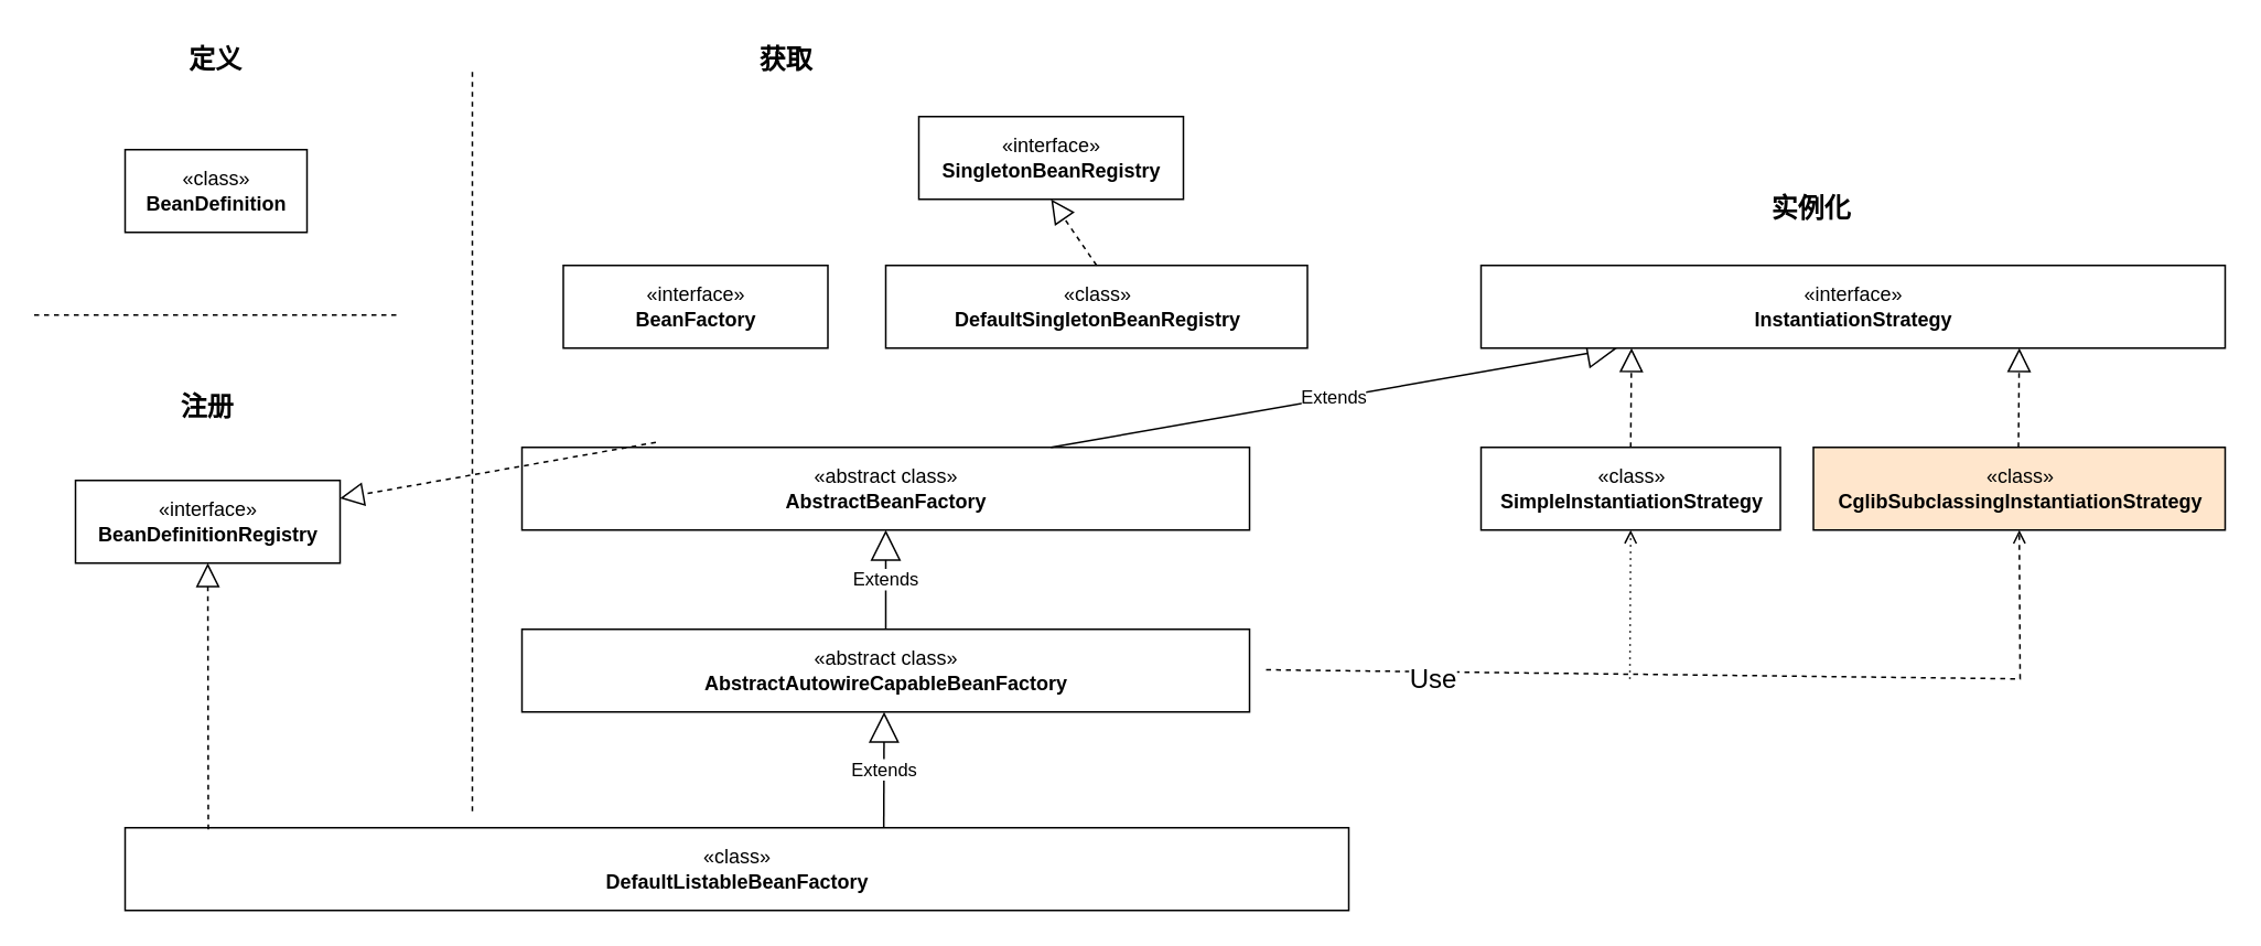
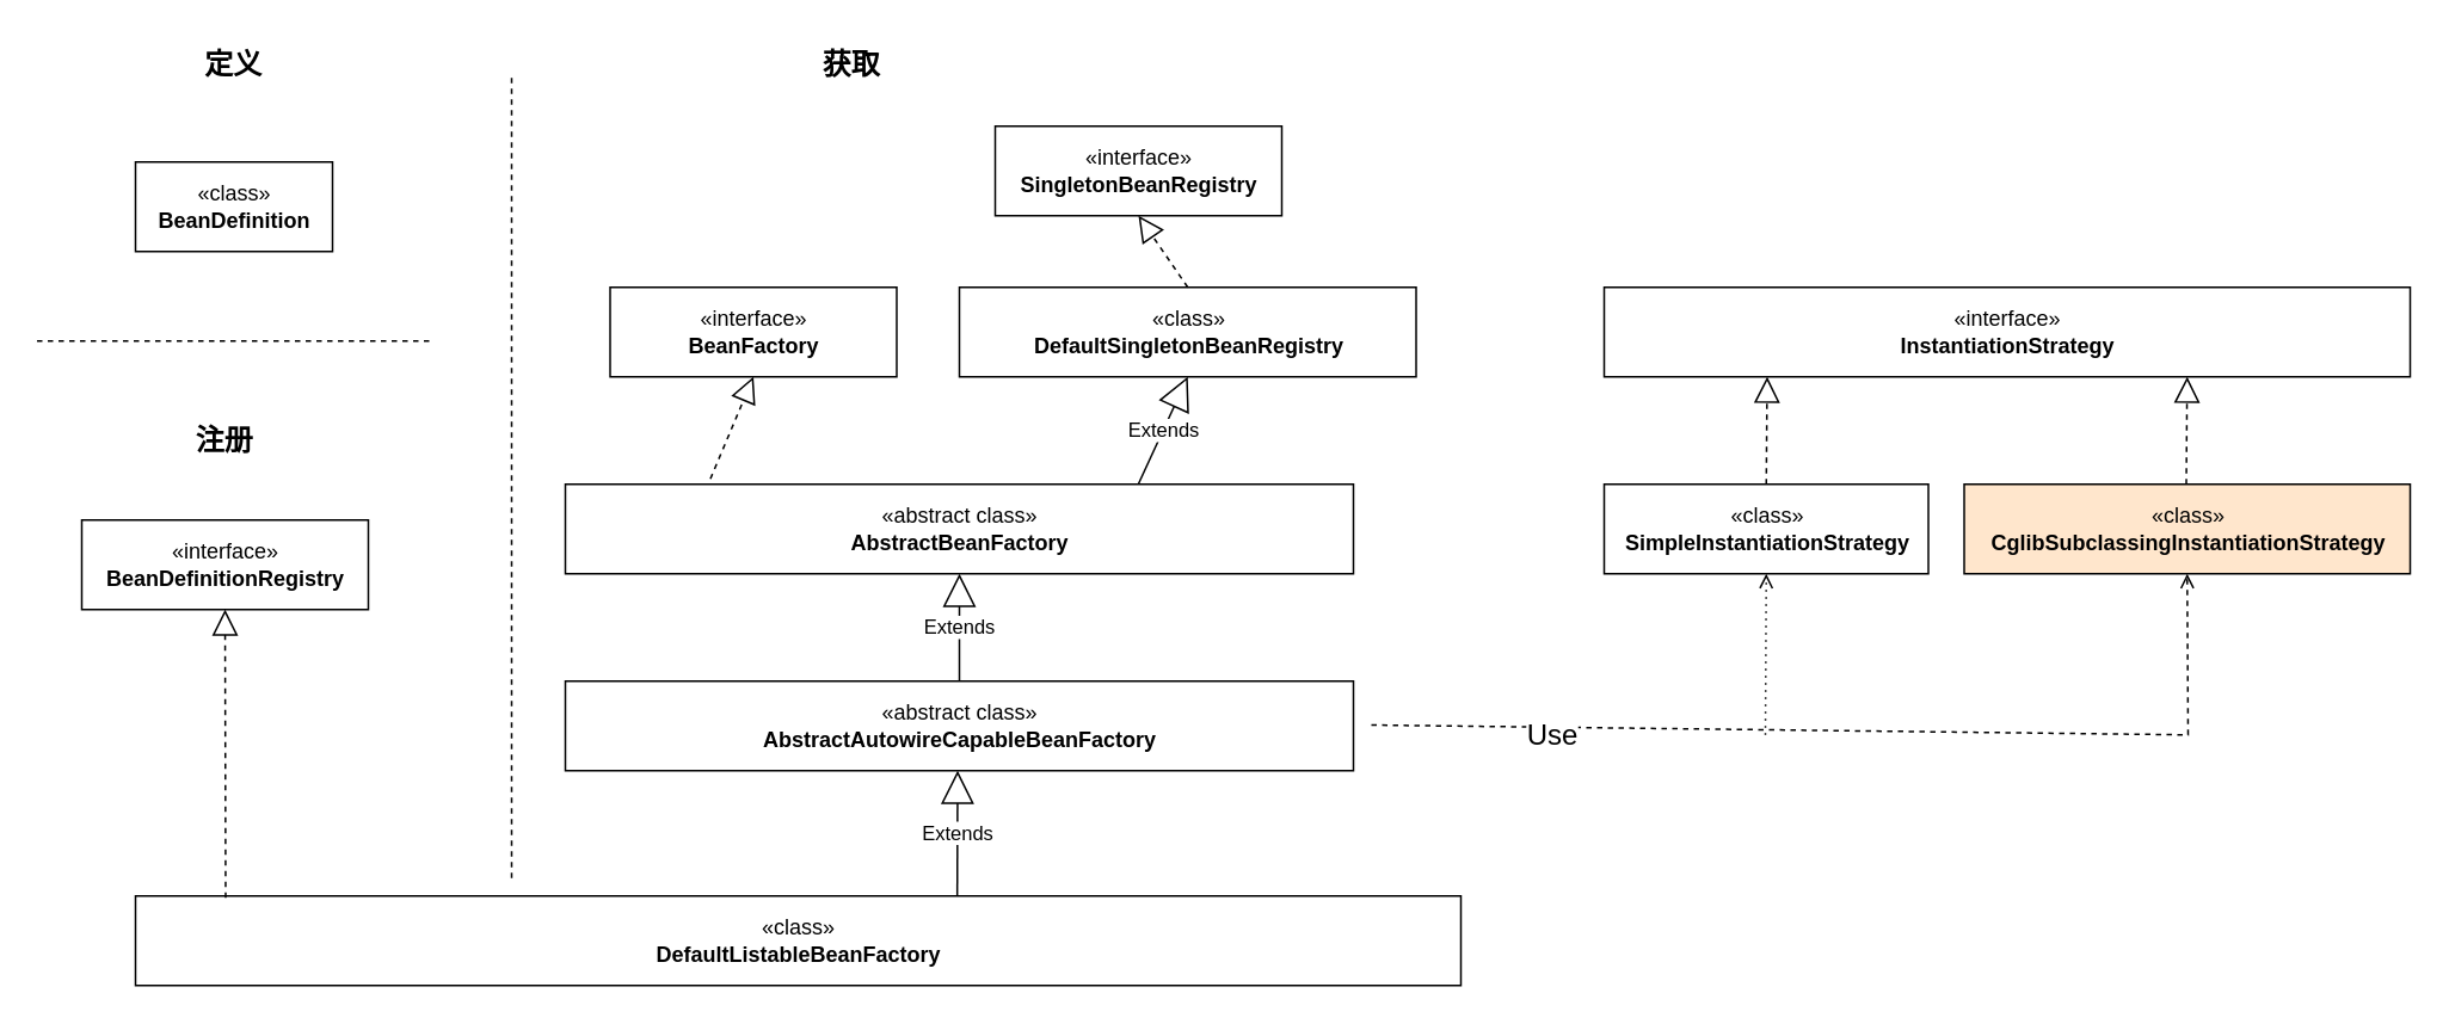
- <mxCell id="25" value="&lt;div style=&quot;&quot;&gt;&lt;pre style=&quot;&quot;&gt;&lt;div style=&quot;&quot;&gt;&lt;pre style=&quot;&quot;&gt;&lt;b&gt;&lt;font style=&quot;font-size: 16px;&quot;&gt;实例化&lt;/font&gt;&lt;/b&gt;&lt;/pre&gt;&lt;/div&gt;&lt;/pre&gt;&lt;/div&gt;" style="text;html=1;strokeColor=none;fillColor=none;align=center;verticalAlign=middle;whiteSpace=wrap;rounded=0;" vertex="1" parent="1"><mxGeometry x="1065" y="110" width="60" height="30" as="geometry" /></mxCell>
- <mxCell id="16" value="Extends" style="endArrow=block;endSize=16;endFill=0;html=1;rounded=0;exitX=0.727;exitY=0;exitDx=0;exitDy=0;exitPerimeter=0;" parent="1" source="3" target="20" edge="1"><mxGeometry width="160" relative="1" as="geometry"><mxPoint x="635" y="270" as="sourcePoint" /><mxPoint x="745" y="240" as="targetPoint" /></mxGeometry></mxCell>
+ <mxCell id="16" value="Extends" style="endArrow=block;endSize=16;endFill=0;html=1;rounded=0;entryX=0.5;entryY=1;entryDx=0;entryDy=0;exitX=0.727;exitY=0;exitDx=0;exitDy=0;exitPerimeter=0;" parent="1" source="3" target="8" edge="1"><mxGeometry width="160" relative="1" as="geometry"><mxPoint x="635" y="270" as="sourcePoint" /><mxPoint x="745" y="240" as="targetPoint" /></mxGeometry></mxCell>
- <mxCell id="10" value="" style="endArrow=block;dashed=1;endFill=0;endSize=12;html=1;rounded=0;exitX=0.184;exitY=-0.06;exitDx=0;exitDy=0;exitPerimeter=0;" parent="1" source="3" target="5" edge="1"><mxGeometry width="160" relative="1" as="geometry"><mxPoint x="395" y="260" as="sourcePoint" /><mxPoint x="450" y="240" as="targetPoint" /></mxGeometry></mxCell>
+ <mxCell id="10" value="" style="endArrow=block;dashed=1;endFill=0;endSize=12;html=1;rounded=0;entryX=0.5;entryY=1;entryDx=0;entryDy=0;exitX=0.184;exitY=-0.06;exitDx=0;exitDy=0;exitPerimeter=0;" parent="1" source="3" target="2" edge="1"><mxGeometry width="160" relative="1" as="geometry"><mxPoint x="395" y="260" as="sourcePoint" /><mxPoint x="450" y="240" as="targetPoint" /></mxGeometry></mxCell>
